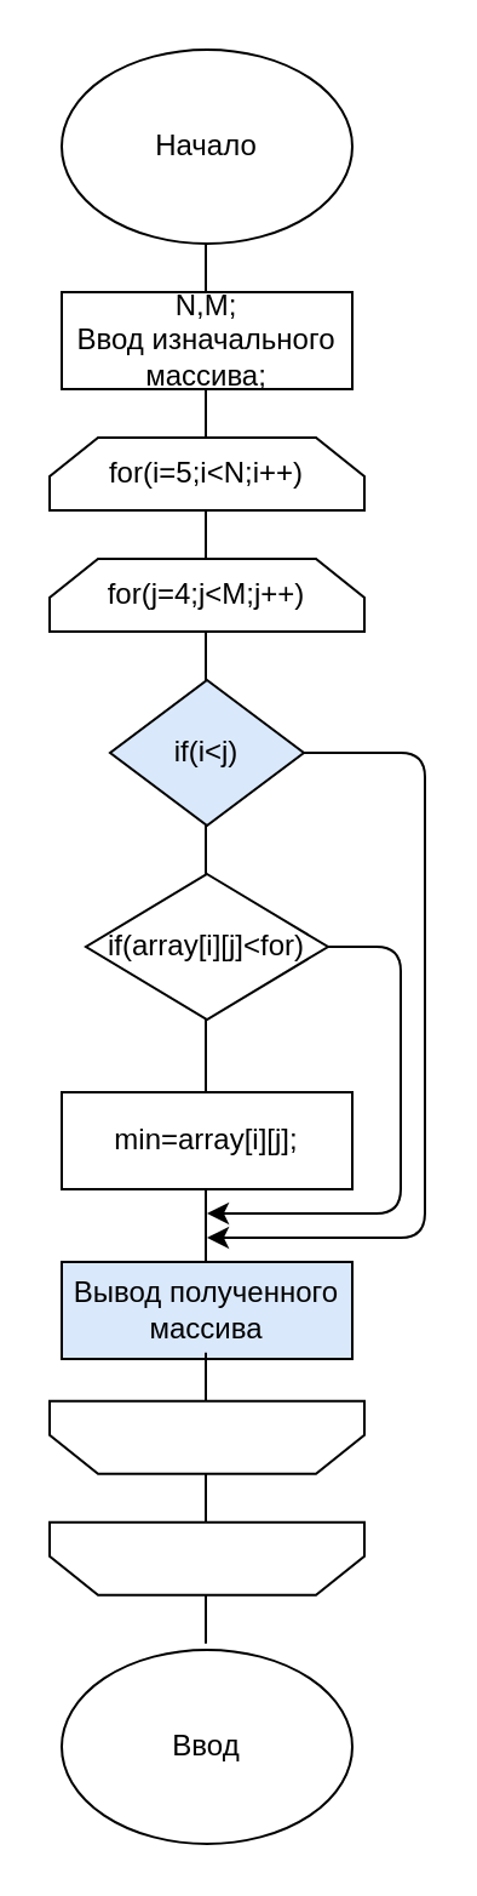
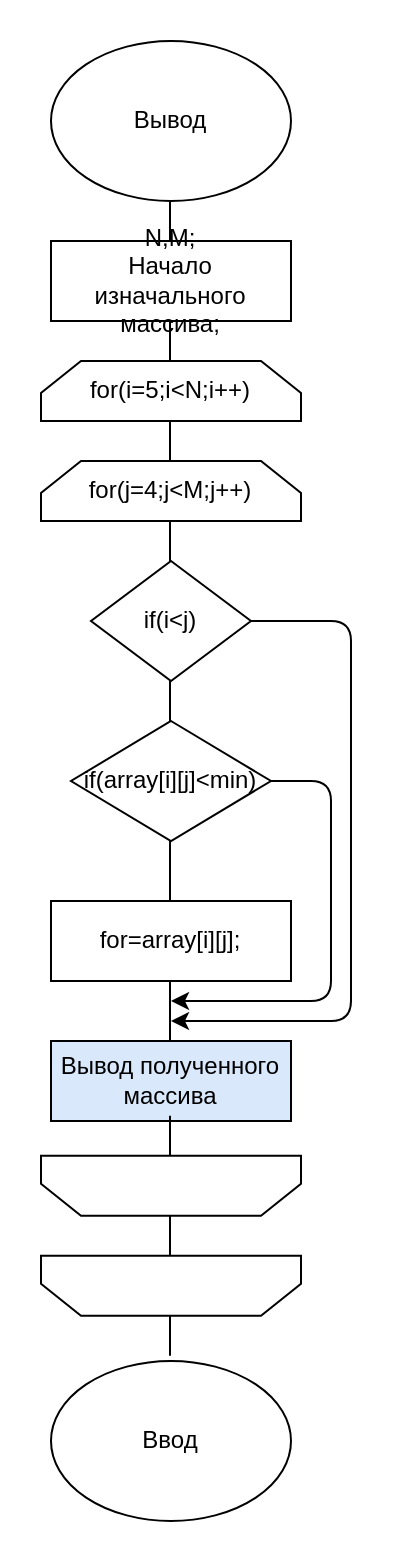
- <mxCell id="2" value="Начало" style="ellipse;whiteSpace=wrap;html=1;" vertex="1" parent="1"><mxGeometry x="25" y="20" width="120" height="80" as="geometry" /></mxCell>
+ <mxCell id="2" value="Вывод" style="ellipse;whiteSpace=wrap;html=1;" vertex="1" parent="1"><mxGeometry x="25" y="20" width="120" height="80" as="geometry" /></mxCell>
- <mxCell id="4" value="N,M;&lt;br&gt;Ввод изначального массива;" style="rounded=0;whiteSpace=wrap;html=1;" vertex="1" parent="1"><mxGeometry x="25" y="120" width="120" height="40" as="geometry" /></mxCell>
+ <mxCell id="4" value="N,M;&lt;br&gt;Начало изначального массива;" style="rounded=0;whiteSpace=wrap;html=1;" vertex="1" parent="1"><mxGeometry x="25" y="120" width="120" height="40" as="geometry" /></mxCell>
- <mxCell id="10" value="if(i&amp;lt;j)" style="rhombus;whiteSpace=wrap;html=1;fillColor=#dae8fc;" vertex="1" parent="1"><mxGeometry x="45" y="280" width="80" height="60" as="geometry" /></mxCell>
+ <mxCell id="10" value="if(i&amp;lt;j)" style="rhombus;whiteSpace=wrap;html=1;" vertex="1" parent="1"><mxGeometry x="45" y="280" width="80" height="60" as="geometry" /></mxCell>
- <mxCell id="13" value="if(array[i][j]&amp;lt;for)" style="rhombus;whiteSpace=wrap;html=1;" vertex="1" parent="1"><mxGeometry x="35" y="360" width="100" height="60" as="geometry" /></mxCell>
+ <mxCell id="13" value="if(array[i][j]&amp;lt;min)" style="rhombus;whiteSpace=wrap;html=1;" vertex="1" parent="1"><mxGeometry x="35" y="360" width="100" height="60" as="geometry" /></mxCell>
- <mxCell id="15" value="min=array[i][j];" style="rounded=0;whiteSpace=wrap;html=1;" vertex="1" parent="1"><mxGeometry x="25" y="450" width="120" height="40" as="geometry" /></mxCell>
+ <mxCell id="15" value="for=array[i][j];" style="rounded=0;whiteSpace=wrap;html=1;" vertex="1" parent="1"><mxGeometry x="25" y="450" width="120" height="40" as="geometry" /></mxCell>
